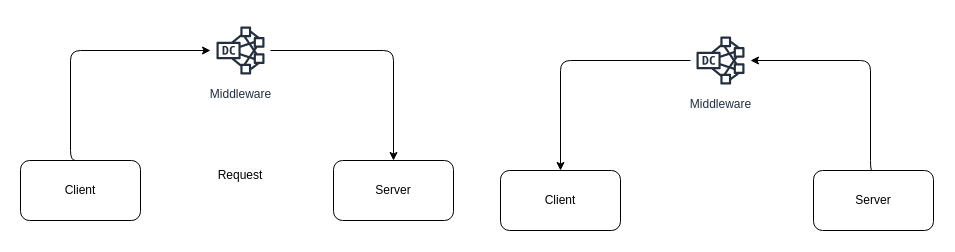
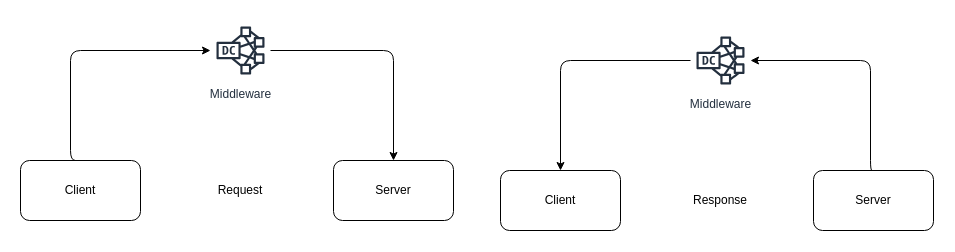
- <mxCell id="7" value="Request" style="text;html=1;strokeColor=none;fillColor=none;align=center;verticalAlign=middle;whiteSpace=wrap;rounded=0;" parent="1" vertex="1"><mxGeometry x="205" y="165" width="70" height="20" as="geometry" /></mxCell>
+ <mxCell id="7" value="Request" style="text;html=1;strokeColor=none;fillColor=none;align=center;verticalAlign=middle;whiteSpace=wrap;rounded=0;" parent="1" vertex="1"><mxGeometry x="205" y="180" width="70" height="20" as="geometry" /></mxCell>
+ <mxCell id="12" value="Response" style="text;html=1;strokeColor=none;fillColor=none;align=center;verticalAlign=middle;whiteSpace=wrap;rounded=0;" parent="8" vertex="1"><mxGeometry x="185" y="160" width="70" height="20" as="geometry" /></mxCell>
